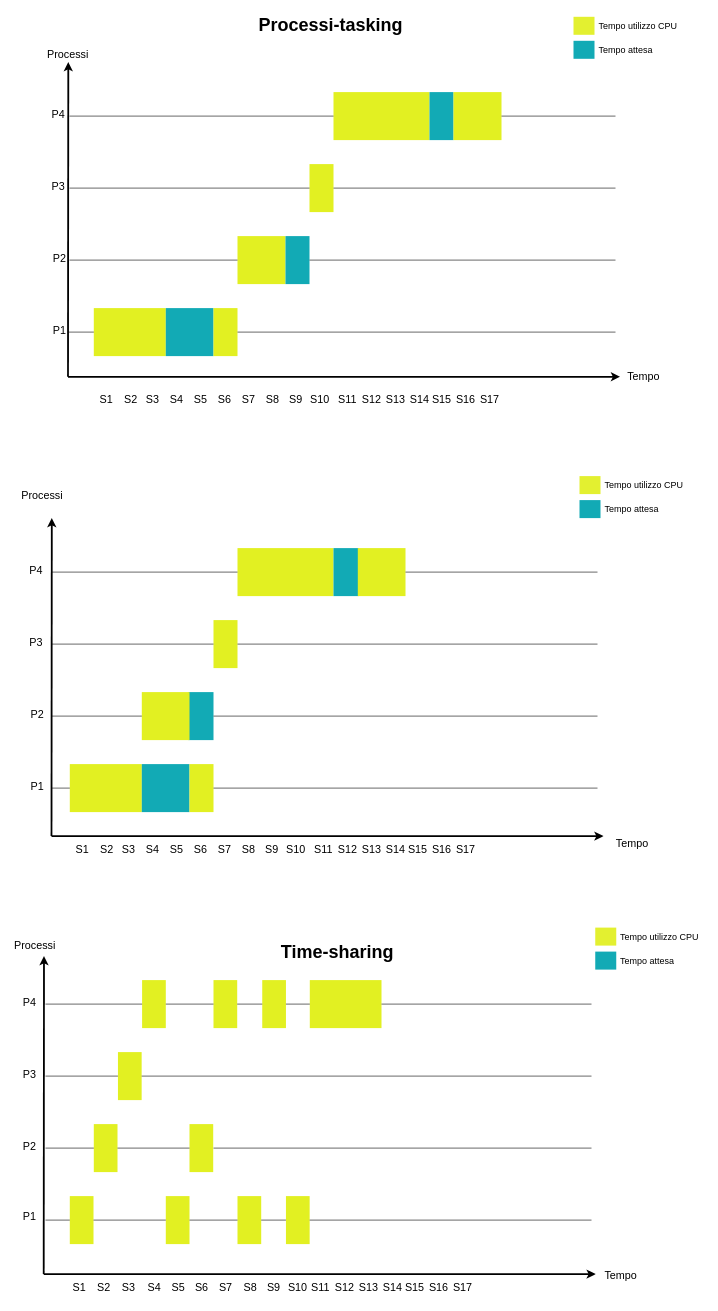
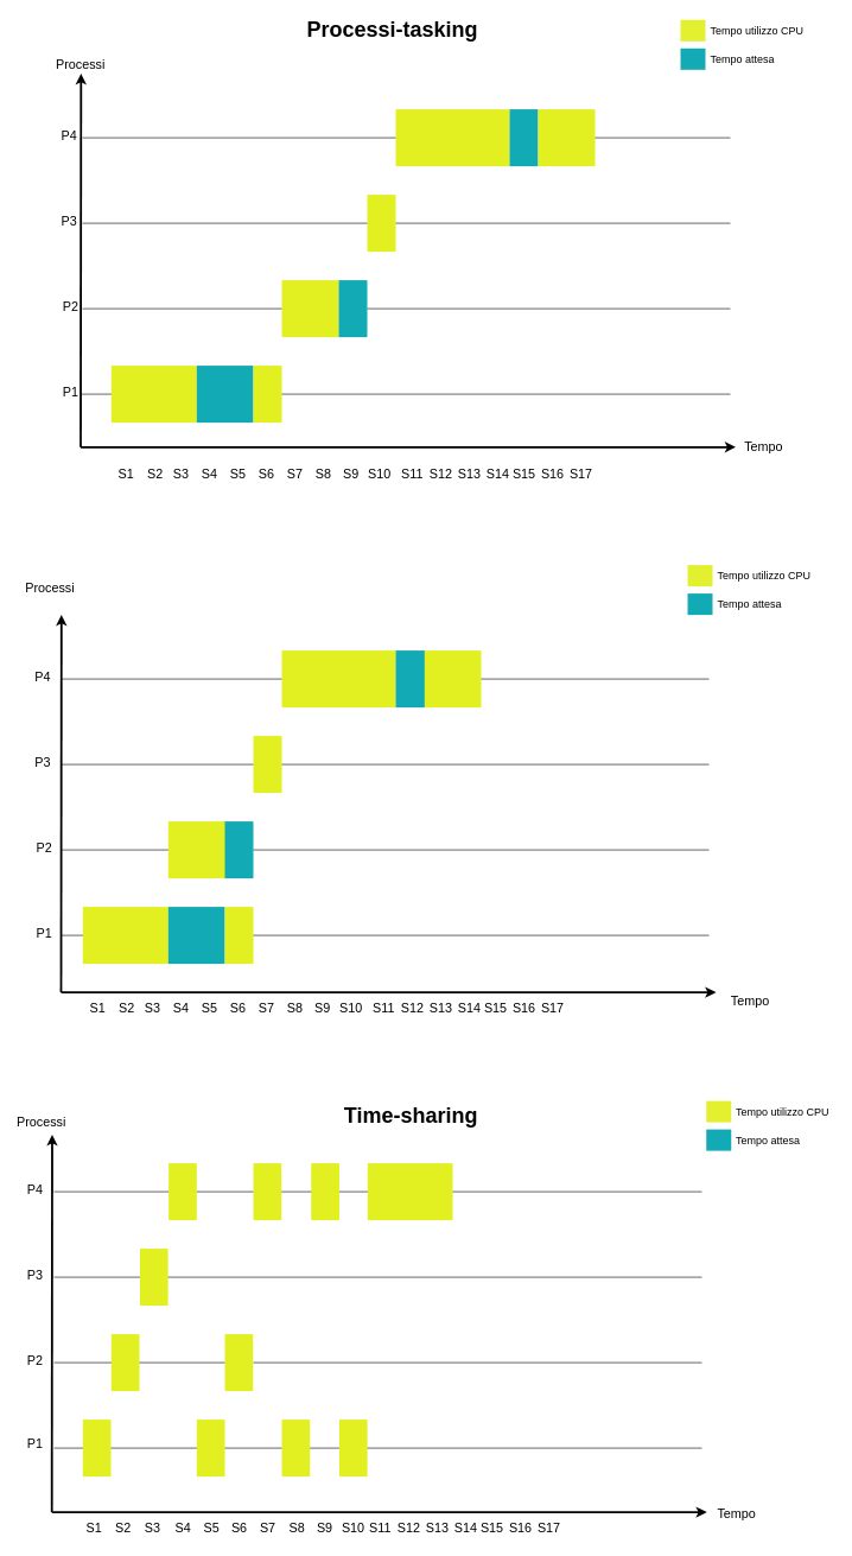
- <mxCell id="90" value="Time-sharing" style="text;spacingTop=-5;align=center;verticalAlign=middle;fontSize=30;fontStyle=1;html=1;points=[]" vertex="1" parent="1"><mxGeometry x="156" y="1565.5" width="810" height="45" as="geometry" /></mxCell>
+ <mxCell id="90" value="Time-sharing" style="text;spacingTop=-5;align=center;verticalAlign=middle;fontSize=30;fontStyle=1;html=1;points=[]" vertex="1" parent="1"><mxGeometry x="171" y="1545.5" width="810" height="45" as="geometry" /></mxCell>
